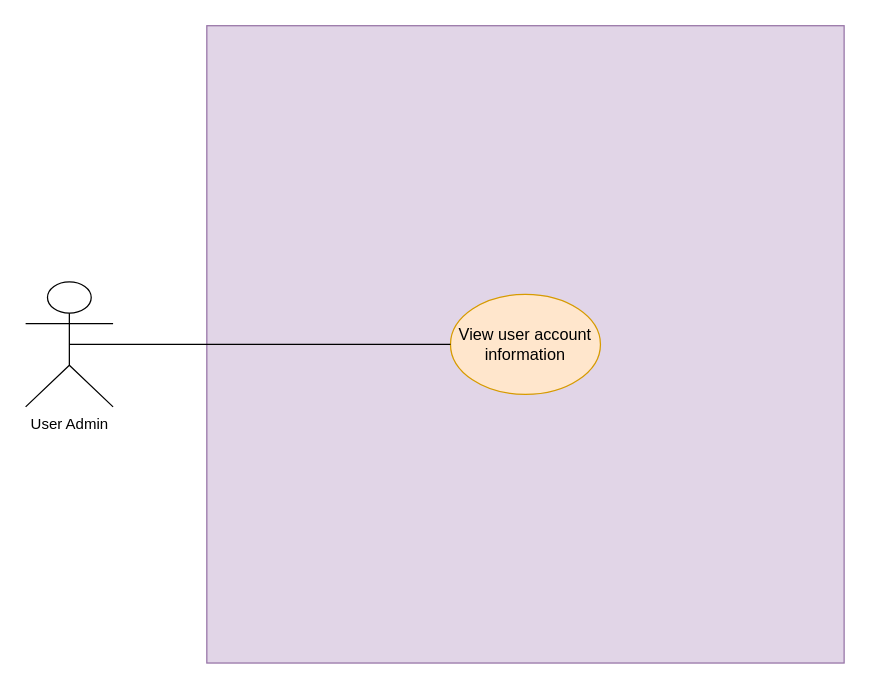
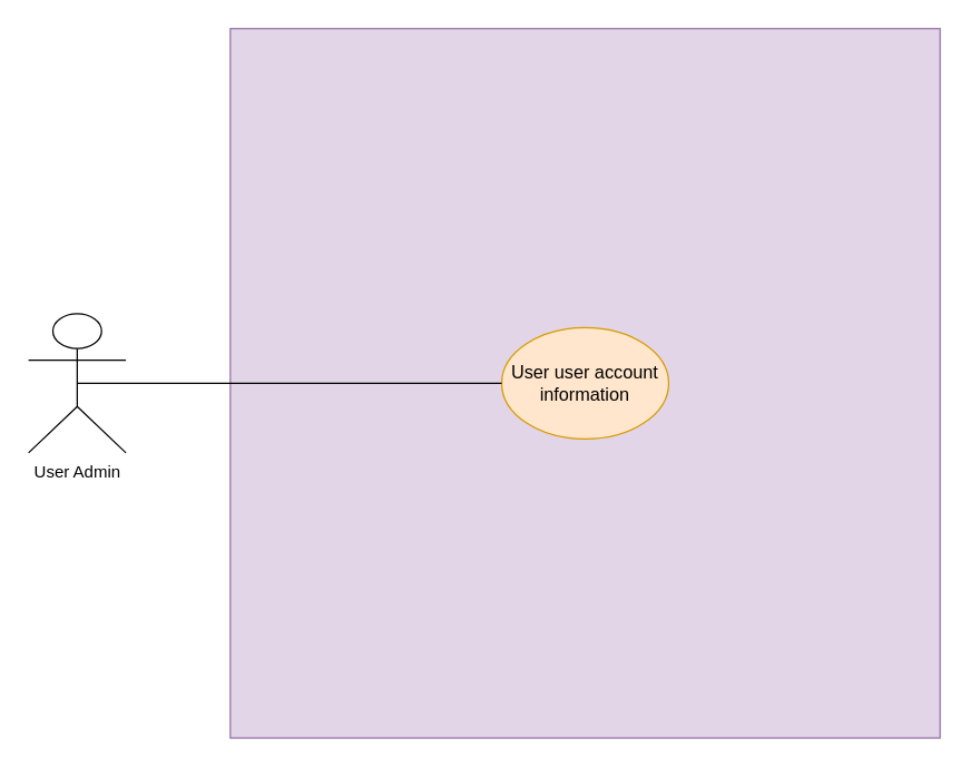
- <mxCell id="4" value="&lt;font style=&quot;font-size: 13px;&quot;&gt;View user account information&lt;/font&gt;" style="ellipse;whiteSpace=wrap;html=1;fillColor=#ffe6cc;strokeColor=#d79b00;" vertex="1" parent="1"><mxGeometry x="360" y="235" width="120" height="80" as="geometry" /></mxCell>
+ <mxCell id="4" value="&lt;font style=&quot;font-size: 13px;&quot;&gt;User user account information&lt;/font&gt;" style="ellipse;whiteSpace=wrap;html=1;fillColor=#ffe6cc;strokeColor=#d79b00;" vertex="1" parent="1"><mxGeometry x="360" y="235" width="120" height="80" as="geometry" /></mxCell>
